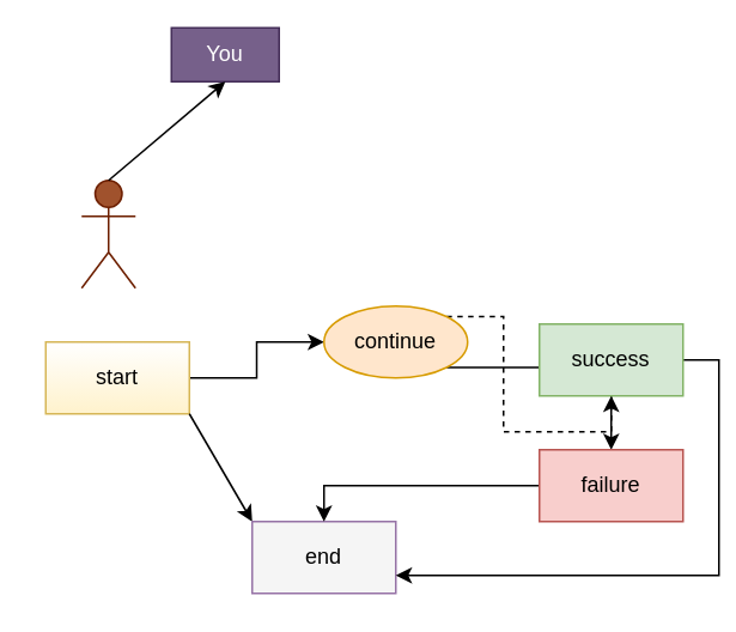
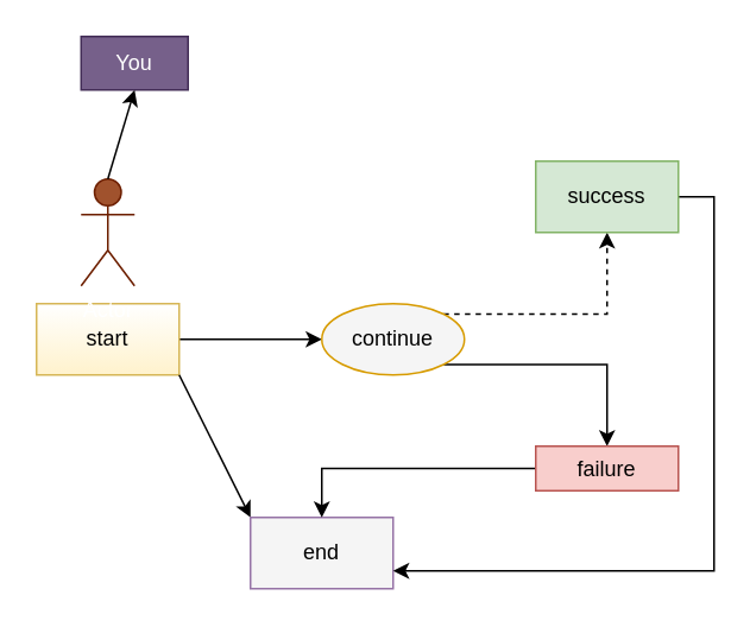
- <mxCell id="14" value="You" style="text;html=1;align=center;verticalAlign=middle;whiteSpace=wrap;rounded=0;strokeColor=#432D57;fillColor=#76608a;fontColor=#ffffff;" parent="1" vertex="1"><mxGeometry x="95" y="15" width="60" height="30" as="geometry" /></mxCell>
+ <mxCell id="14" value="You" style="text;html=1;align=center;verticalAlign=middle;whiteSpace=wrap;rounded=0;strokeColor=#432D57;fillColor=#76608a;fontColor=#ffffff;" parent="1" vertex="1"><mxGeometry x="45" y="20" width="60" height="30" as="geometry" /></mxCell>
- <mxCell id="8" value="continue" style="ellipse;whiteSpace=wrap;html=1;fillColor=#ffe6cc;strokeColor=#d79b00;" parent="1" vertex="1"><mxGeometry x="180" y="170" width="80" height="40" as="geometry" /></mxCell>
+ <mxCell id="8" value="continue" style="ellipse;whiteSpace=wrap;html=1;fillColor=#f5f5f5;strokeColor=#d79b00;" parent="1" vertex="1"><mxGeometry x="180" y="170" width="80" height="40" as="geometry" /></mxCell>
- <mxCell id="12" value="success" style="whiteSpace=wrap;html=1;fillColor=#d5e8d4;strokeColor=#82b366;" parent="1" vertex="1"><mxGeometry x="300" y="180" width="80" height="40" as="geometry" /></mxCell>
+ <mxCell id="12" value="success" style="whiteSpace=wrap;html=1;fillColor=#d5e8d4;strokeColor=#82b366;" parent="1" vertex="1"><mxGeometry x="300" y="90" width="80" height="40" as="geometry" /></mxCell>
- <mxCell id="3" value="start" style="rounded=0;whiteSpace=wrap;html=1;fillColor=default;strokeColor=#d6b656;gradientColor=#FFF2CC;" parent="1" vertex="1"><mxGeometry x="25" y="190" width="80" height="40" as="geometry" /></mxCell>
+ <mxCell id="3" value="start" style="rounded=0;whiteSpace=wrap;html=1;fillColor=default;strokeColor=#d6b656;gradientColor=#FFF2CC;" parent="1" vertex="1"><mxGeometry x="20" y="170" width="80" height="40" as="geometry" /></mxCell>
- <mxCell id="10" value="failure" style="whiteSpace=wrap;html=1;fillColor=#f8cecc;strokeColor=#b85450;" parent="1" vertex="1"><mxGeometry x="300" y="250" width="80" height="40" as="geometry" /></mxCell>
+ <mxCell id="10" value="failure" style="whiteSpace=wrap;html=1;fillColor=#f8cecc;strokeColor=#b85450;" parent="1" vertex="1"><mxGeometry x="300" y="250" width="80" height="25" as="geometry" /></mxCell>
